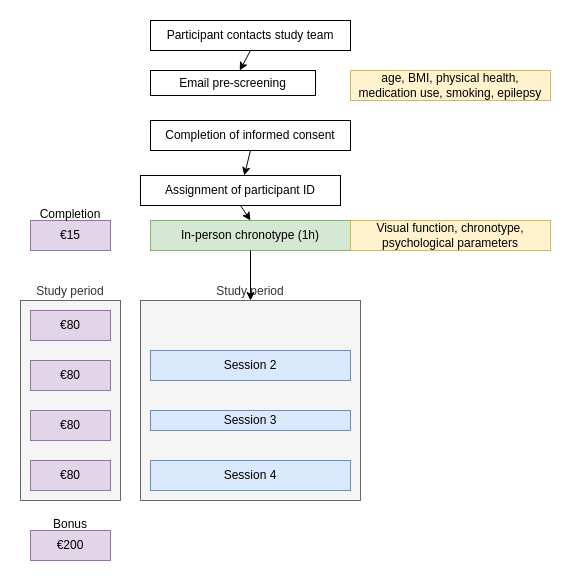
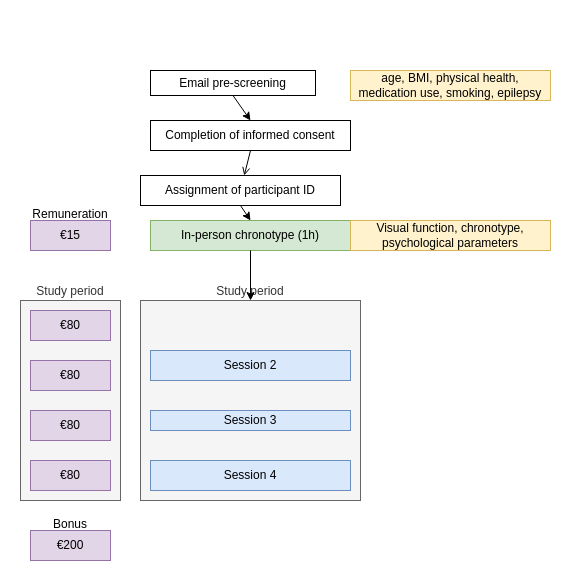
- <mxCell id="3" value="&lt;div&gt;Participant contacts study team&lt;/div&gt;" style="rounded=0;whiteSpace=wrap;html=1;" parent="1" vertex="1"><mxGeometry x="150" y="20" width="200" height="30" as="geometry" /></mxCell>
- <mxCell id="11" value="" style="endArrow=classic;html=1;rounded=0;exitX=0.5;exitY=1;exitDx=0;exitDy=0;" parent="1" source="3" target="7" edge="1"><mxGeometry width="50" height="50" relative="1" as="geometry"><mxPoint x="520" y="370" as="sourcePoint" /><mxPoint x="570" y="320" as="targetPoint" /></mxGeometry></mxCell>
+ <mxCell id="12" value="" style="endArrow=classic;html=1;rounded=0;exitX=0.5;exitY=1;exitDx=0;exitDy=0;entryX=0.5;entryY=0;entryDx=0;entryDy=0;" parent="1" source="7" target="4" edge="1"><mxGeometry width="50" height="50" relative="1" as="geometry"><mxPoint x="520" y="370" as="sourcePoint" /><mxPoint x="570" y="320" as="targetPoint" /></mxGeometry></mxCell>
- <mxCell id="13" value="" style="endArrow=classic;html=1;rounded=0;exitX=0.5;exitY=1;exitDx=0;exitDy=0;" parent="1" source="4" target="5" edge="1"><mxGeometry width="50" height="50" relative="1" as="geometry"><mxPoint x="520" y="370" as="sourcePoint" /><mxPoint x="570" y="320" as="targetPoint" /></mxGeometry></mxCell>
+ <mxCell id="13" value="" style="endArrow=open;html=1;rounded=0;exitX=0.5;exitY=1;exitDx=0;exitDy=0;" parent="1" source="4" target="5" edge="1"><mxGeometry width="50" height="50" relative="1" as="geometry"><mxPoint x="520" y="370" as="sourcePoint" /><mxPoint x="570" y="320" as="targetPoint" /></mxGeometry></mxCell>
- <mxCell id="21" value="&lt;div align=&quot;center&quot;&gt;Completion&lt;/div&gt;" style="text;whiteSpace=wrap;html=1;align=center;" parent="1" vertex="1"><mxGeometry x="25" y="200" width="90" height="30" as="geometry" /></mxCell>
+ <mxCell id="21" value="&lt;div align=&quot;center&quot;&gt;Remuneration&lt;/div&gt;" style="text;whiteSpace=wrap;html=1;align=center;" parent="1" vertex="1"><mxGeometry x="25" y="200" width="90" height="30" as="geometry" /></mxCell>
